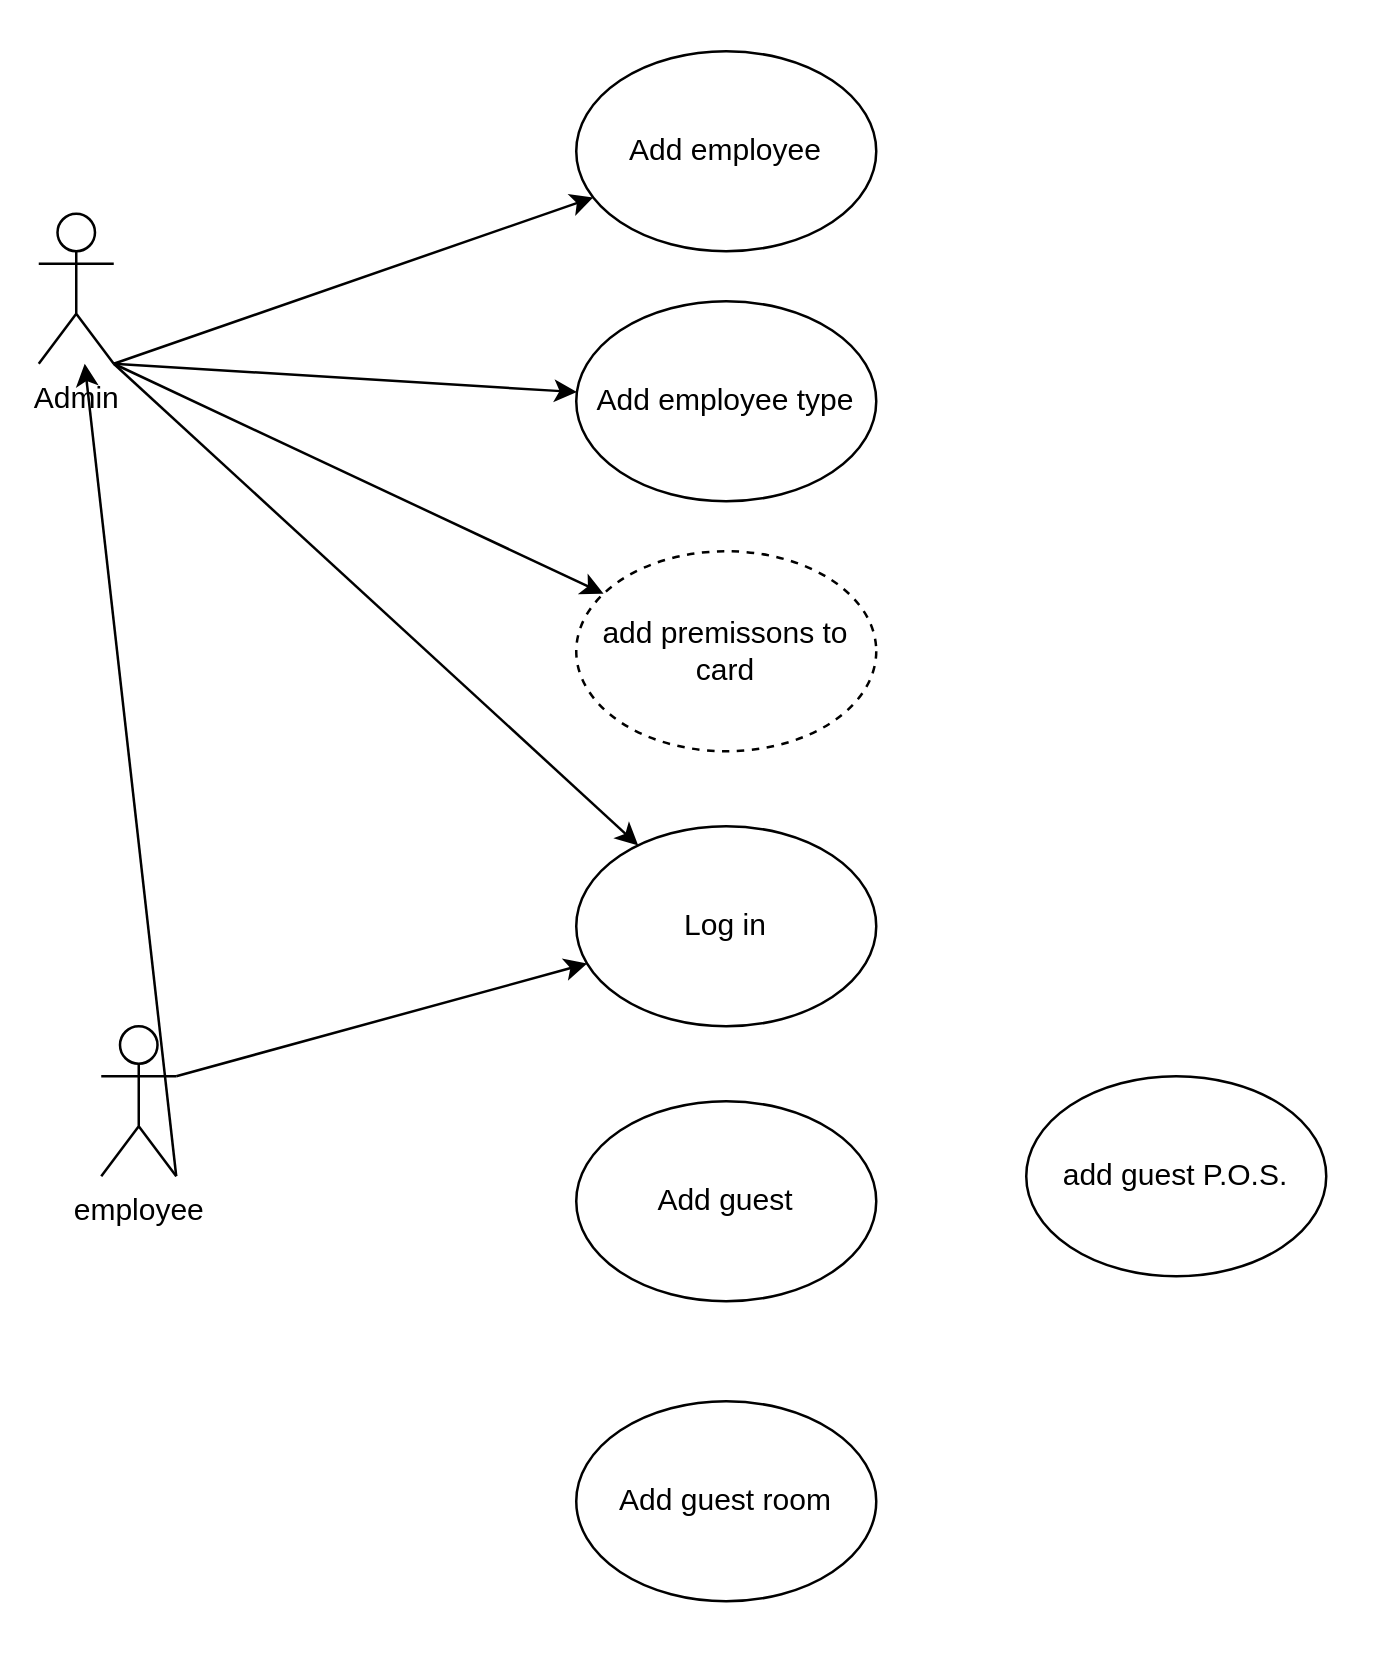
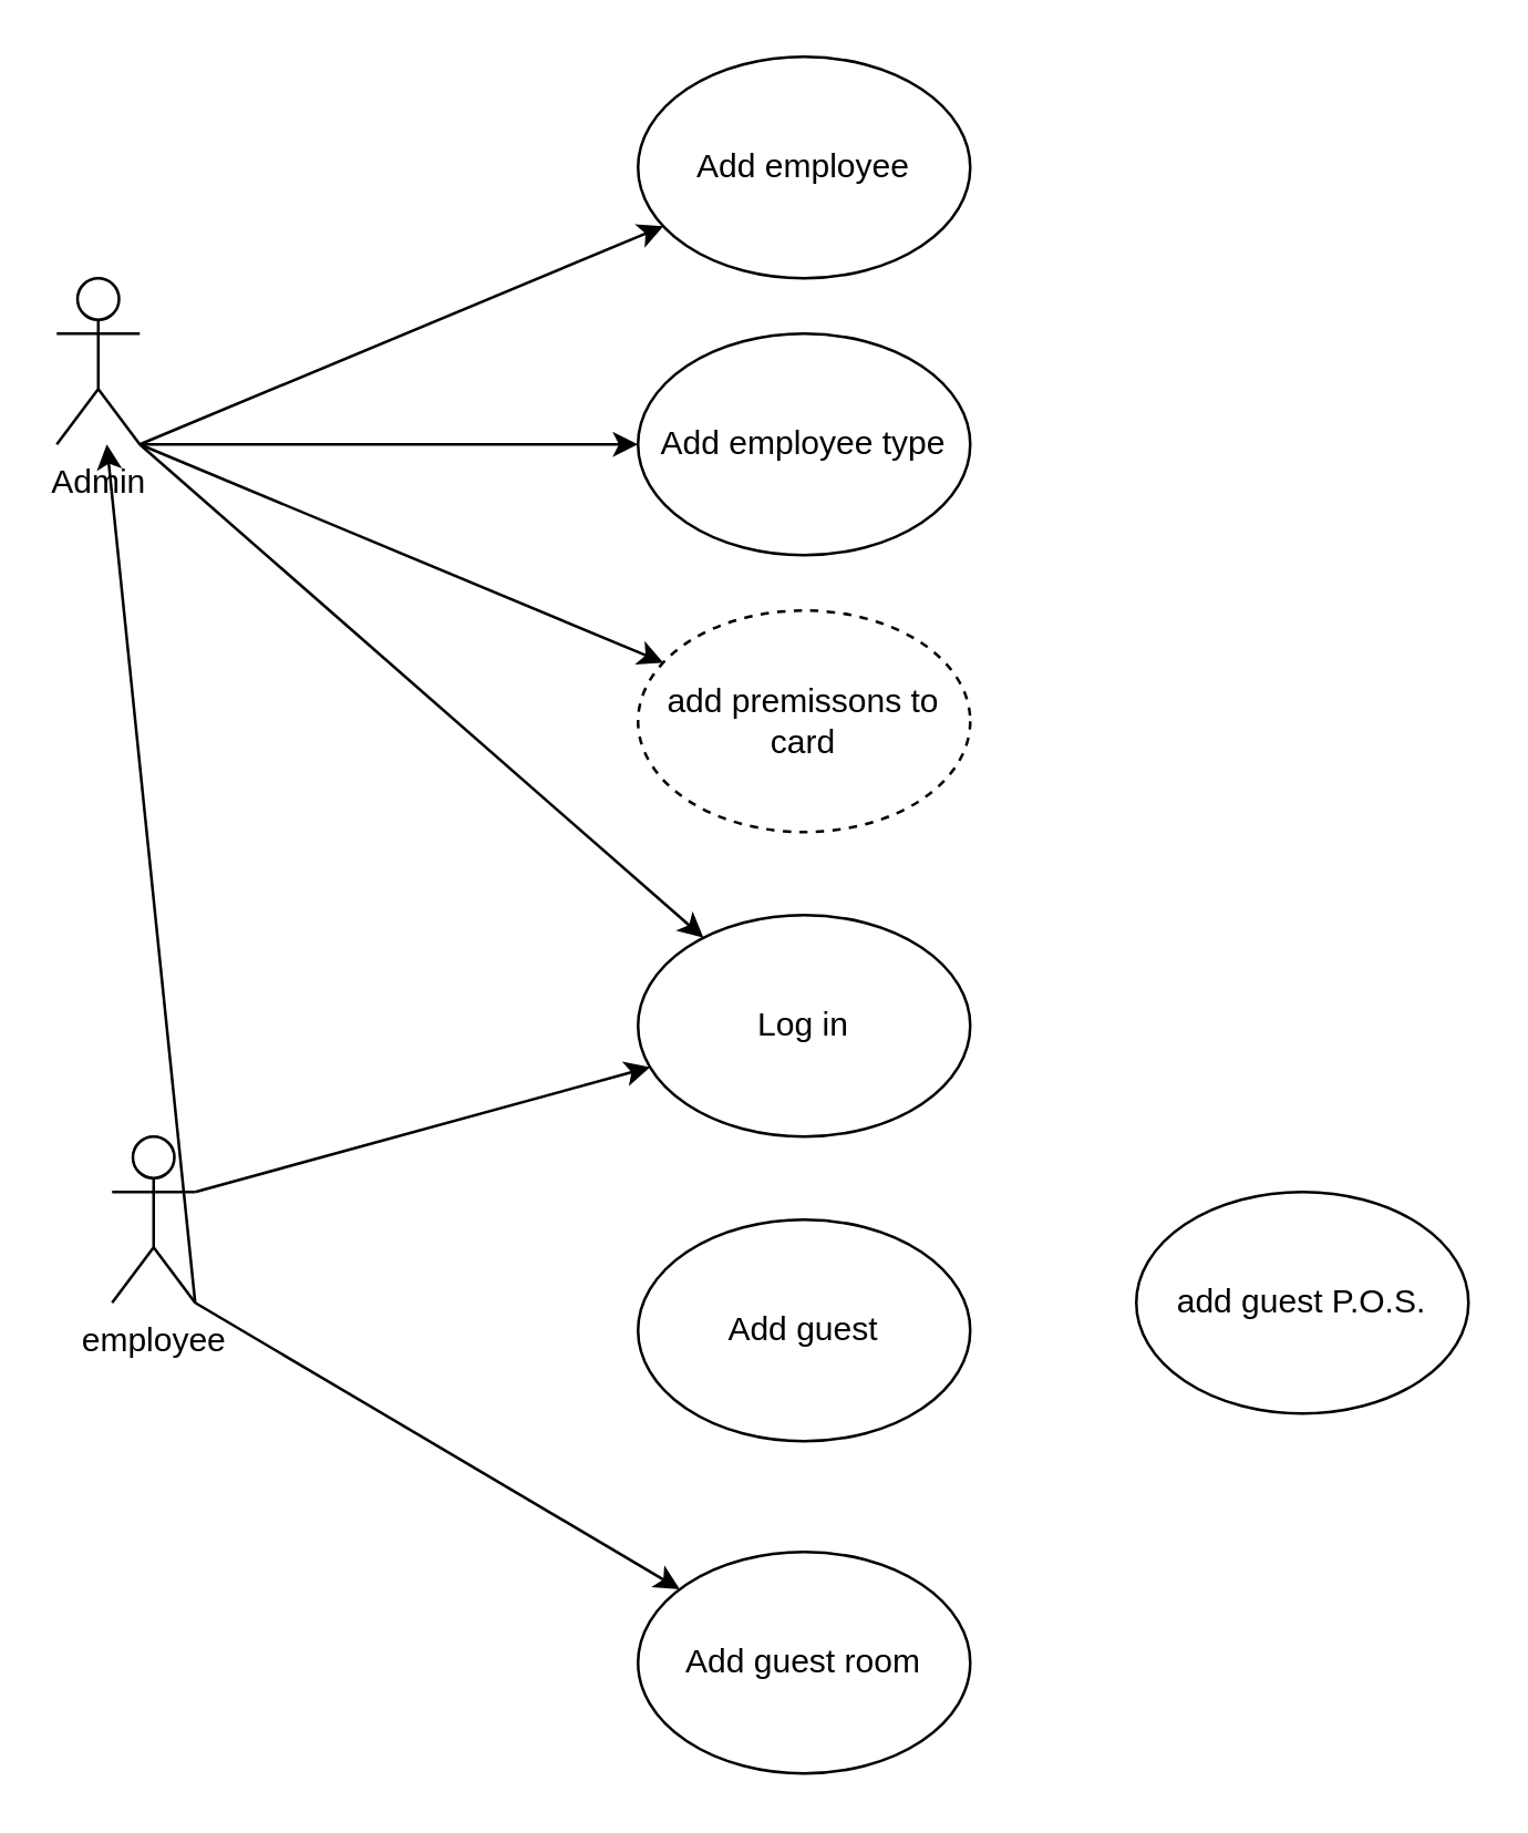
- <mxCell id="10" value="Admin" style="shape=umlActor;verticalLabelPosition=bottom;verticalAlign=top;html=1;outlineConnect=0;" parent="1" vertex="1"><mxGeometry x="15" y="85" width="30" height="60" as="geometry" /></mxCell>
+ <mxCell id="10" value="Admin" style="shape=umlActor;verticalLabelPosition=bottom;verticalAlign=top;html=1;outlineConnect=0;" parent="1" vertex="1"><mxGeometry x="20" y="100" width="30" height="60" as="geometry" /></mxCell>
+ <mxCell id="4" style="edgeStyle=none;rounded=0;orthogonalLoop=1;jettySize=auto;html=1;exitX=1;exitY=1;exitDx=0;exitDy=0;exitPerimeter=0;" parent="1" source="5" target="17" edge="1"><mxGeometry relative="1" as="geometry" /></mxCell>
